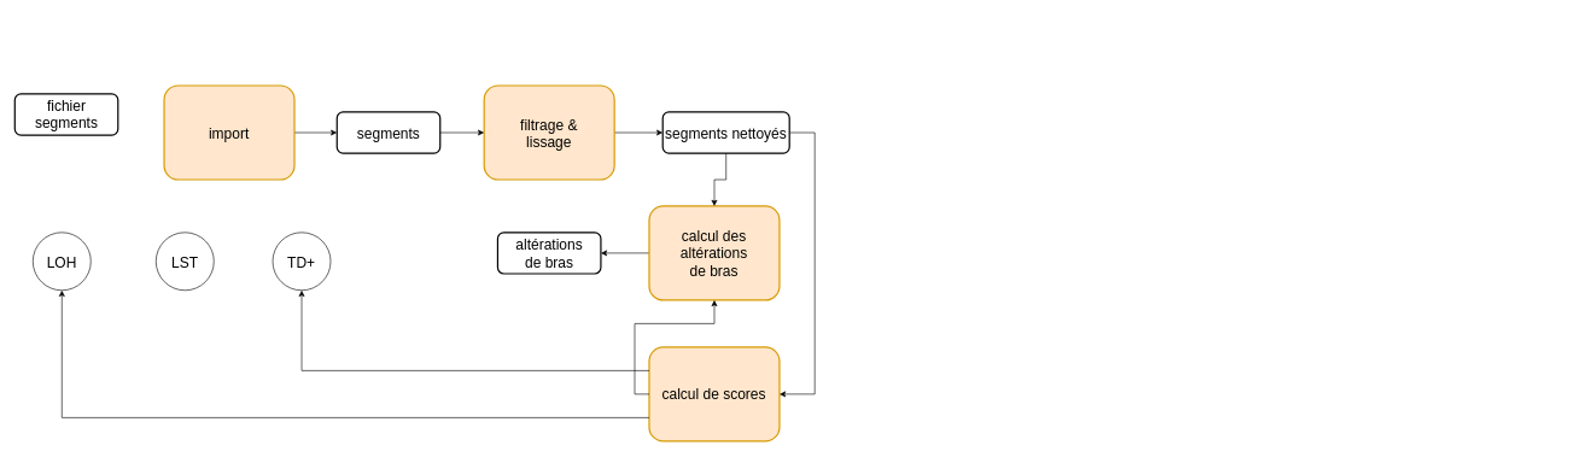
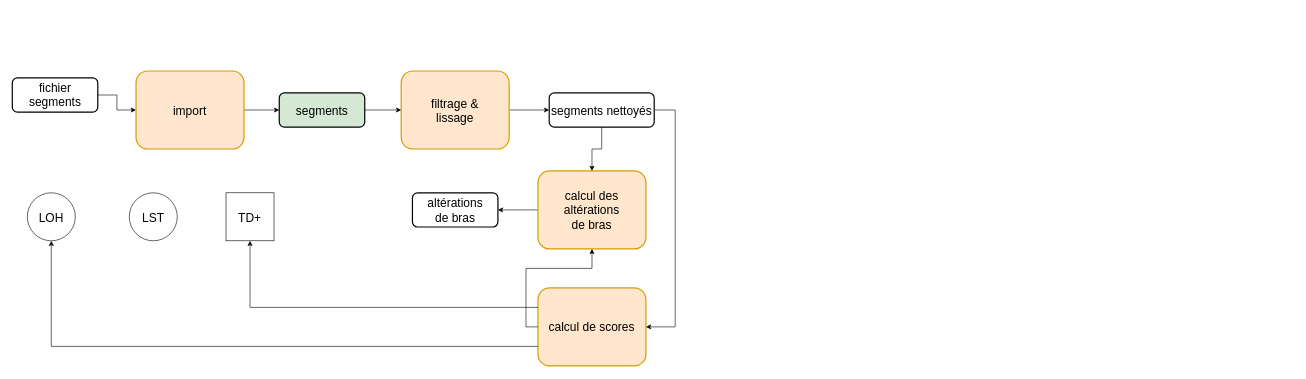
+ <mxCell id="4" style="edgeStyle=orthogonalEdgeStyle;rounded=0;orthogonalLoop=1;jettySize=auto;html=1;entryX=0;entryY=0.5;entryDx=0;entryDy=0;" parent="1" source="5" target="9" edge="1"><mxGeometry relative="1" as="geometry"><mxPoint x="-565" y="32.615" as="targetPoint" /></mxGeometry></mxCell>
- <mxCell id="12" value="segments" style="rounded=1;whiteSpace=wrap;html=1;fontSize=20;glass=0;strokeWidth=2;shadow=0;aspect=fixed;" parent="1" vertex="1"><mxGeometry x="465.005" y="154" width="142.507" height="57.003" as="geometry" /></mxCell>
+ <mxCell id="12" value="segments" style="rounded=1;whiteSpace=wrap;html=1;fontSize=20;glass=0;strokeWidth=2;shadow=0;aspect=fixed;fillColor=#d5e8d4;" parent="1" vertex="1"><mxGeometry x="465.005" y="154" width="142.507" height="57.003" as="geometry" /></mxCell>
- <mxCell id="20" value="TD+" style="ellipse;whiteSpace=wrap;html=1;aspect=fixed;fontSize=20;" parent="1" vertex="1"><mxGeometry x="376.26" y="320.5" width="80" height="80" as="geometry" /></mxCell>
+ <mxCell id="20" value="TD+" style="whiteSpace=wrap;html=1;aspect=fixed;fontSize=20;rounded=0;" parent="1" vertex="1"><mxGeometry x="376.26" y="320.5" width="80" height="80" as="geometry" /></mxCell>
